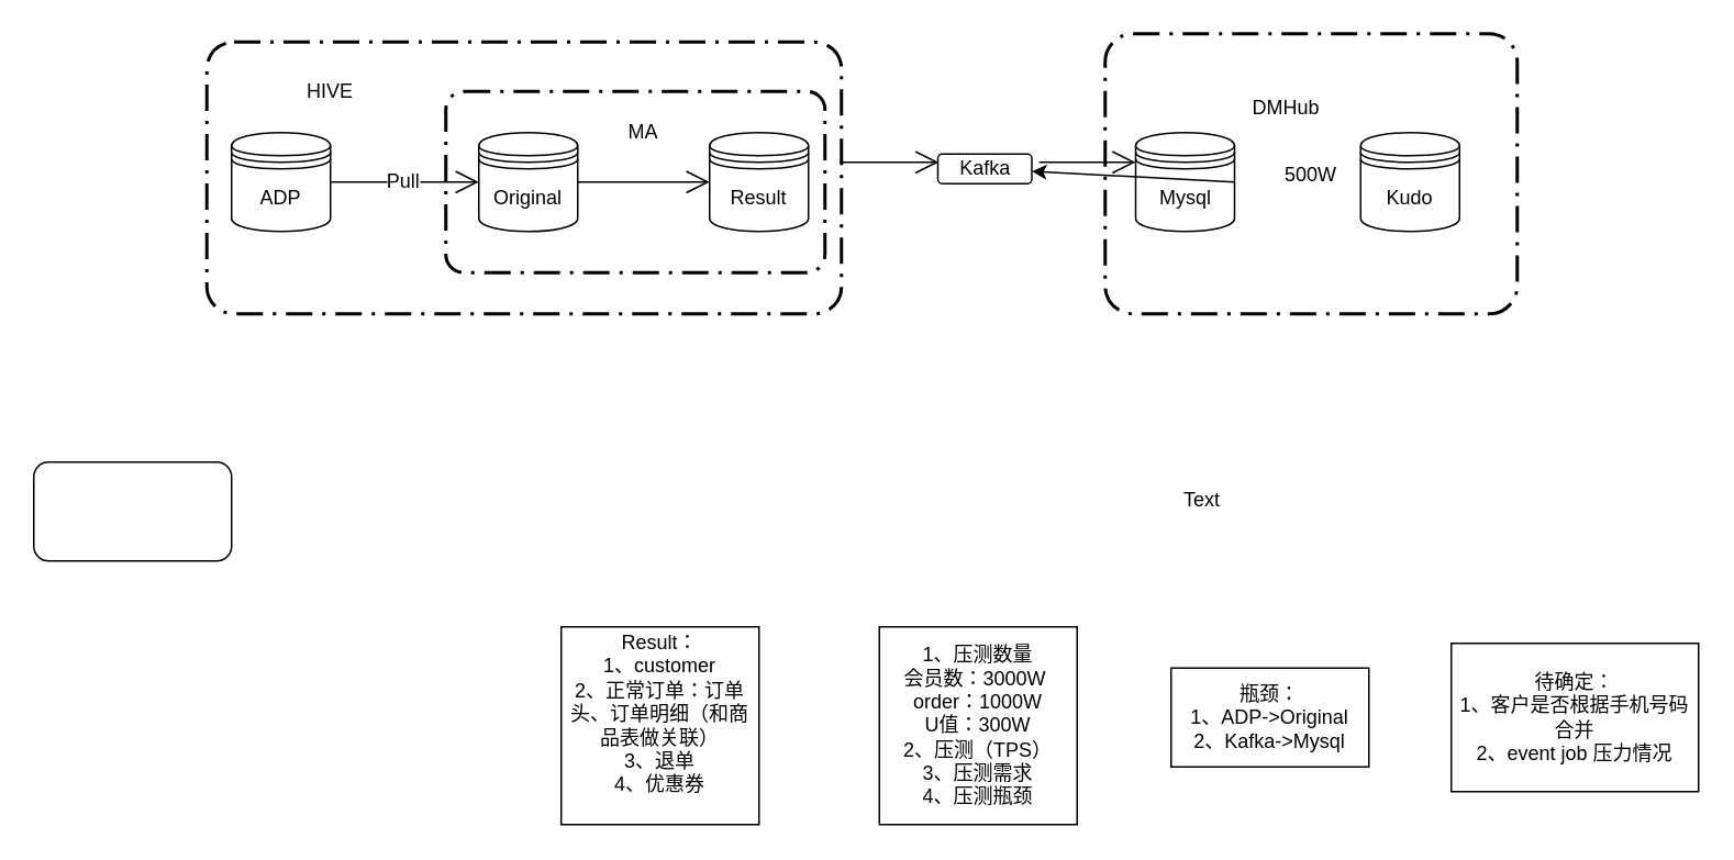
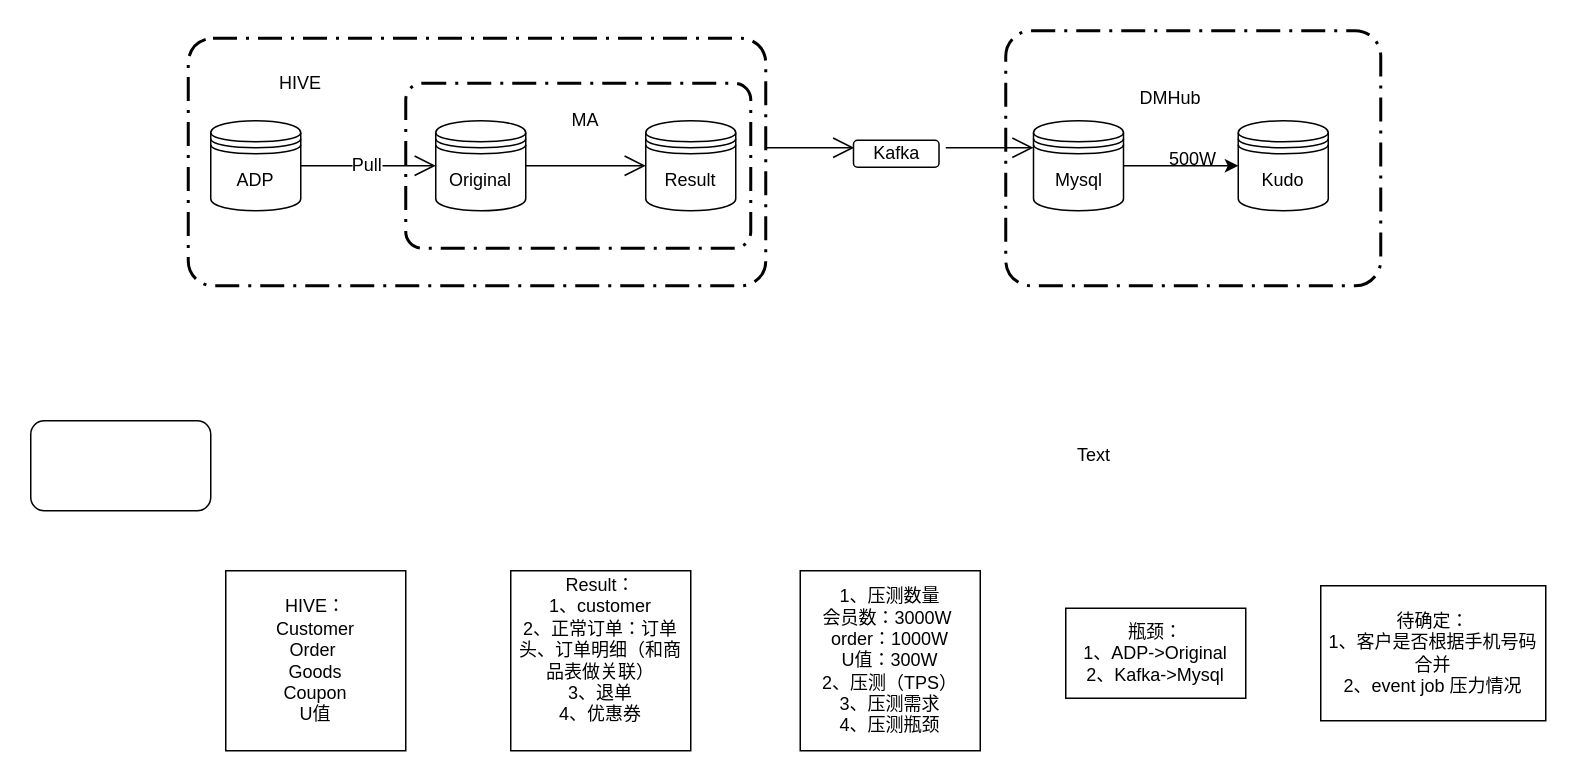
- <mxCell id="16" value="" style="endArrow=classic;html=1;exitX=1;exitY=0.5;exitDx=0;exitDy=0;" edge="1" parent="1" source="11" target="20"><mxGeometry width="50" height="50" relative="1" as="geometry"><mxPoint x="730" y="150" as="sourcePoint" /><mxPoint x="780" y="100" as="targetPoint" /></mxGeometry></mxCell>
+ <mxCell id="16" value="" style="endArrow=classic;html=1;exitX=1;exitY=0.5;exitDx=0;exitDy=0;entryX=0;entryY=0.5;entryDx=0;entryDy=0;" edge="1" parent="1" source="11" target="12"><mxGeometry width="50" height="50" relative="1" as="geometry"><mxPoint x="730" y="150" as="sourcePoint" /><mxPoint x="780" y="100" as="targetPoint" /></mxGeometry></mxCell>
+ <mxCell id="17" value="&lt;div&gt;HIVE：&lt;/div&gt;&lt;div&gt;Customer&lt;/div&gt;&lt;div&gt;&lt;span style=&quot;font-size: 12px&quot;&gt;Order&amp;nbsp;&lt;/span&gt;&lt;/div&gt;&lt;div&gt;Goods&lt;/div&gt;&lt;div&gt;Coupon&lt;/div&gt;&lt;div&gt;U值&lt;/div&gt;" style="whiteSpace=wrap;html=1;aspect=fixed;" vertex="1" parent="1"><mxGeometry x="150" y="380" width="120" height="120" as="geometry" /></mxCell>
